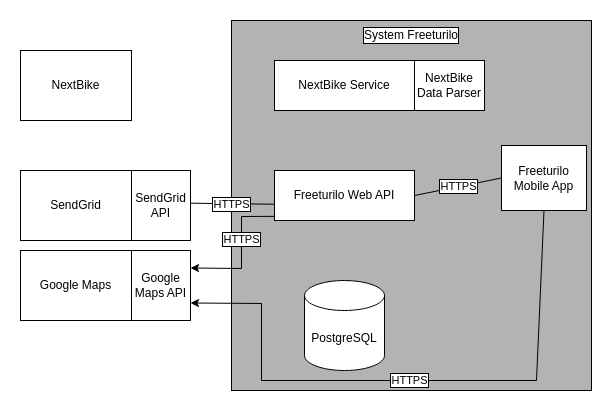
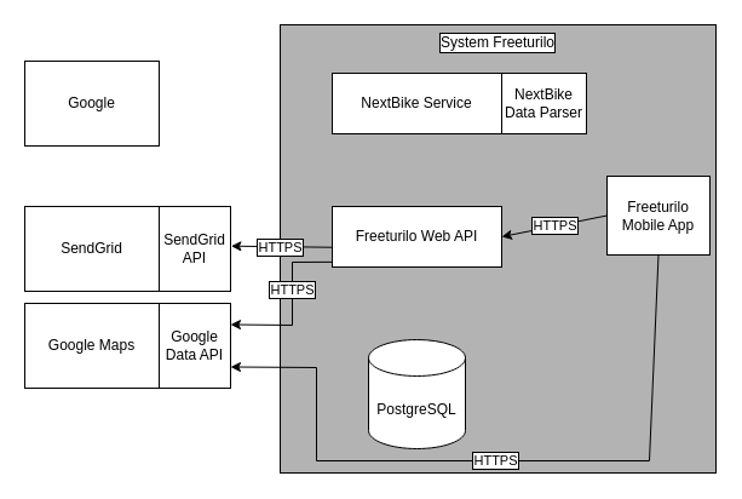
- <mxCell id="8" value="NextBike" style="rounded=0;whiteSpace=wrap;html=1;" parent="1" vertex="1"><mxGeometry x="20" y="50" width="111" height="70" as="geometry" /></mxCell>
+ <mxCell id="8" value="Google" style="rounded=0;whiteSpace=wrap;html=1;" parent="1" vertex="1"><mxGeometry x="20" y="50" width="111" height="70" as="geometry" /></mxCell>
- <mxCell id="4" value="HTTPS" style="edgeStyle=none;rounded=0;orthogonalLoop=1;jettySize=auto;html=1;exitX=0;exitY=0.5;exitDx=0;exitDy=0;entryX=1;entryY=0.5;entryDx=0;entryDy=0;startArrow=none;startFill=0;labelBorderColor=#000000;endArrow=none;" parent="1" source="5" target="10" edge="1"><mxGeometry relative="1" as="geometry"><mxPoint x="541" y="220" as="sourcePoint" /><mxPoint x="430" y="220" as="targetPoint" /></mxGeometry></mxCell>
+ <mxCell id="4" value="HTTPS" style="edgeStyle=none;rounded=0;orthogonalLoop=1;jettySize=auto;html=1;exitX=0;exitY=0.5;exitDx=0;exitDy=0;entryX=1;entryY=0.5;entryDx=0;entryDy=0;startArrow=none;startFill=0;labelBorderColor=#000000;" parent="1" source="5" target="10" edge="1"><mxGeometry relative="1" as="geometry"><mxPoint x="541" y="220" as="sourcePoint" /><mxPoint x="430" y="220" as="targetPoint" /></mxGeometry></mxCell>
- <mxCell id="3" value="HTTPS" style="rounded=0;orthogonalLoop=1;jettySize=auto;html=1;entryX=0.533;entryY=1.007;entryDx=0;entryDy=0;startArrow=none;startFill=0;labelBorderColor=#000000;exitX=0.01;exitY=0.675;exitDx=0;exitDy=0;exitPerimeter=0;entryPerimeter=0;endArrow=none;" parent="1" source="10" target="15" edge="1"><mxGeometry x="0.04" y="1" relative="1" as="geometry"><mxPoint x="271" y="205" as="sourcePoint" /><Array as="points" /><mxPoint as="offset" /></mxGeometry></mxCell>
+ <mxCell id="3" value="HTTPS" style="rounded=0;orthogonalLoop=1;jettySize=auto;html=1;entryX=0.533;entryY=1.007;entryDx=0;entryDy=0;startArrow=none;startFill=0;labelBorderColor=#000000;exitX=0.01;exitY=0.675;exitDx=0;exitDy=0;exitPerimeter=0;entryPerimeter=0;" parent="1" source="10" target="15" edge="1"><mxGeometry x="0.04" y="1" relative="1" as="geometry"><mxPoint x="271" y="205" as="sourcePoint" /><Array as="points" /><mxPoint as="offset" /></mxGeometry></mxCell>
- <mxCell id="6" value="&lt;div&gt;Google Maps API&lt;/div&gt;" style="rounded=0;whiteSpace=wrap;html=1;direction=north;" parent="1" vertex="1"><mxGeometry x="131" y="250" width="59" height="70" as="geometry" /></mxCell>
+ <mxCell id="6" value="&lt;div&gt;Google Data API&lt;/div&gt;" style="rounded=0;whiteSpace=wrap;html=1;direction=north;" parent="1" vertex="1"><mxGeometry x="131" y="250" width="59" height="70" as="geometry" /></mxCell>
